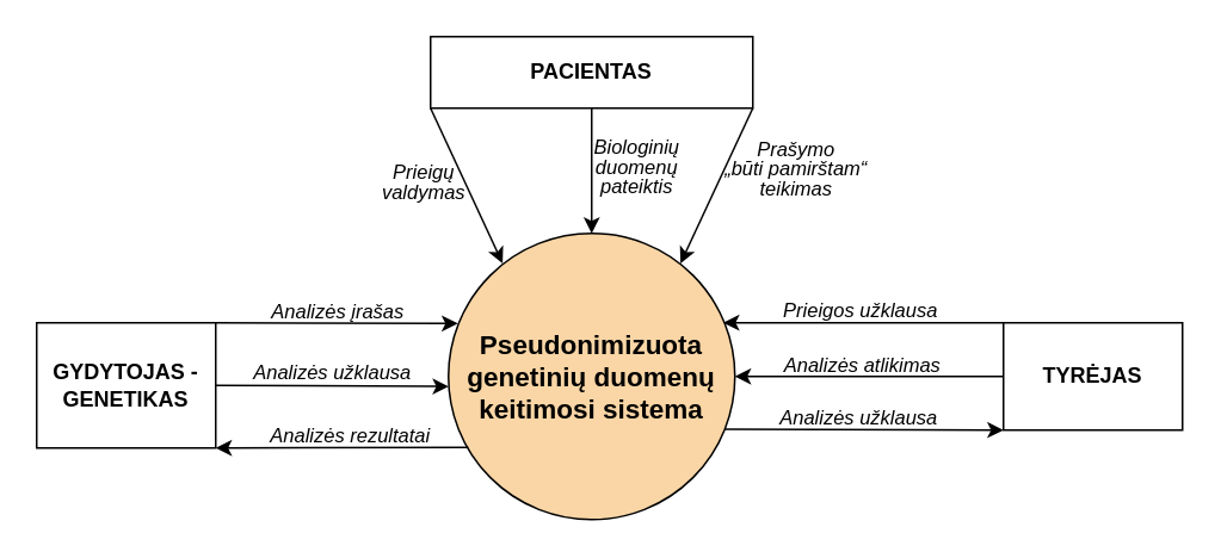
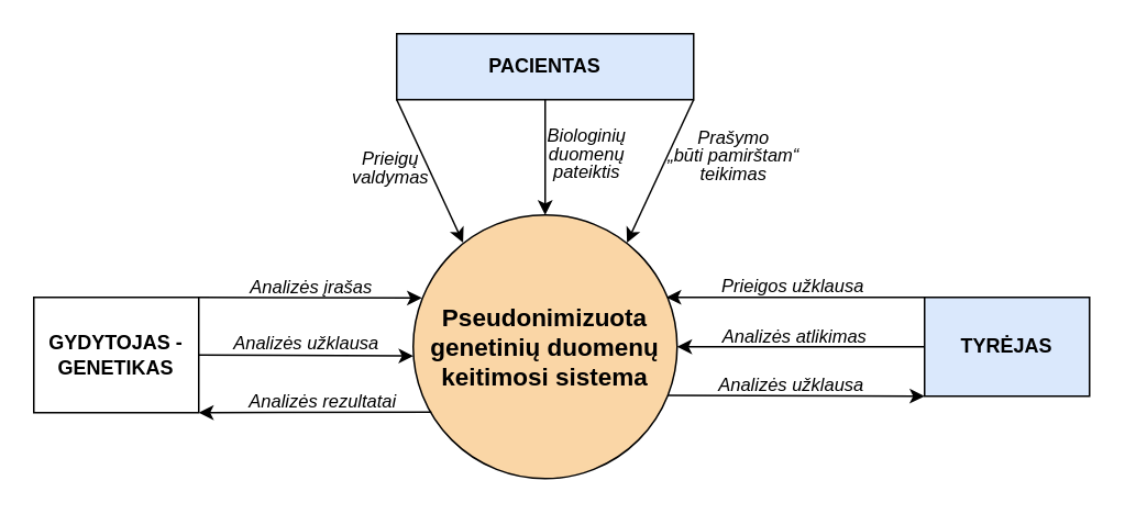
- <mxCell id="4" value="&lt;b&gt;PACIENTAS&lt;/b&gt;" style="rounded=0;whiteSpace=wrap;html=1;" parent="1" vertex="1"><mxGeometry x="240" y="20" width="180" height="40" as="geometry" /></mxCell>
+ <mxCell id="4" value="&lt;b&gt;PACIENTAS&lt;/b&gt;" style="rounded=0;whiteSpace=wrap;html=1;fillColor=#dae8fc;" parent="1" vertex="1"><mxGeometry x="240" y="20" width="180" height="40" as="geometry" /></mxCell>
- <mxCell id="5" value="&lt;b&gt;TYRĖJAS&lt;/b&gt;" style="rounded=0;whiteSpace=wrap;html=1;" parent="1" vertex="1"><mxGeometry x="560" y="180" width="100" height="60" as="geometry" /></mxCell>
+ <mxCell id="5" value="&lt;b&gt;TYRĖJAS&lt;/b&gt;" style="rounded=0;whiteSpace=wrap;html=1;fillColor=#dae8fc;" parent="1" vertex="1"><mxGeometry x="560" y="180" width="100" height="60" as="geometry" /></mxCell>
